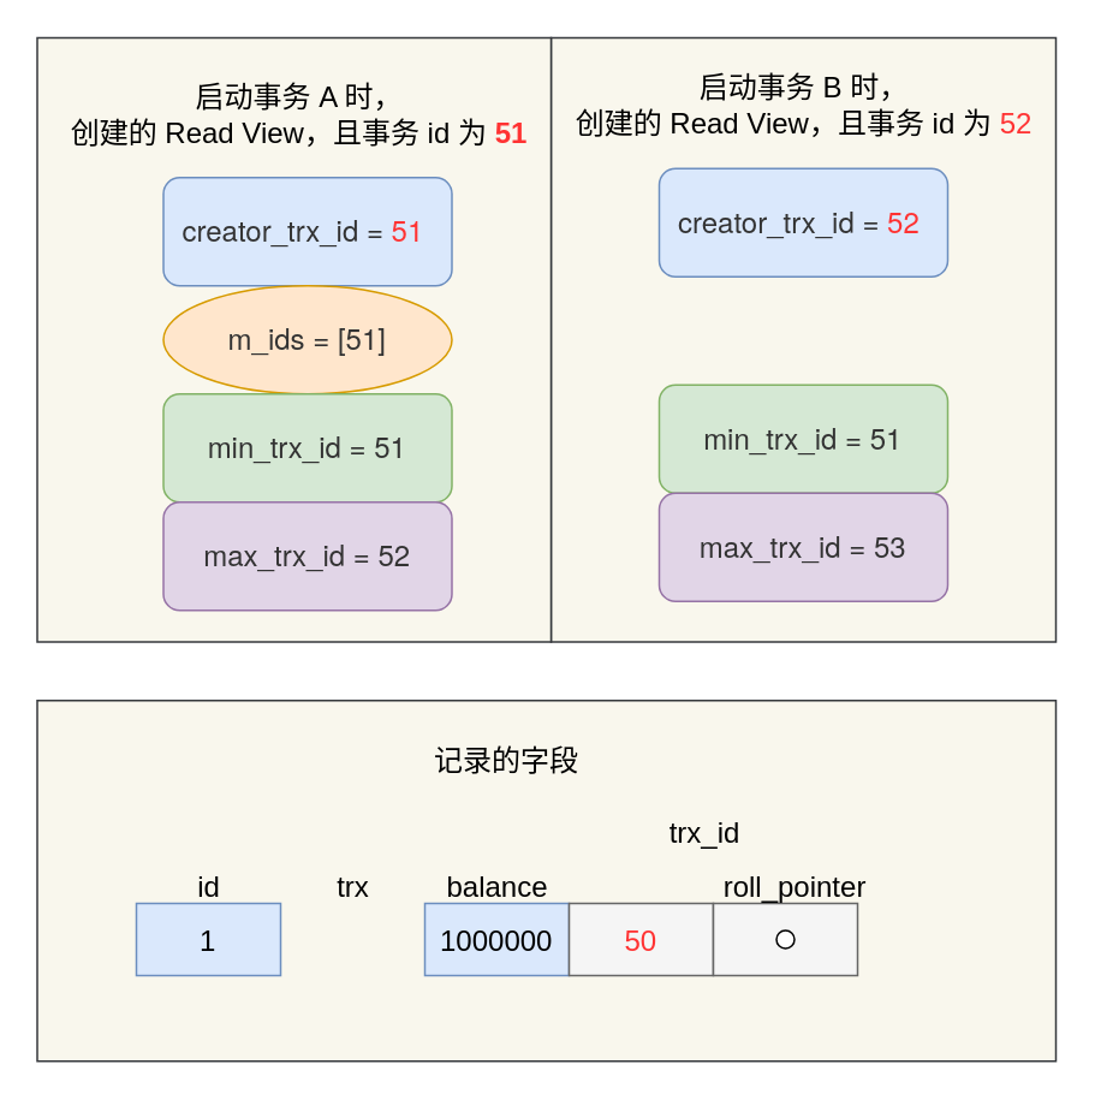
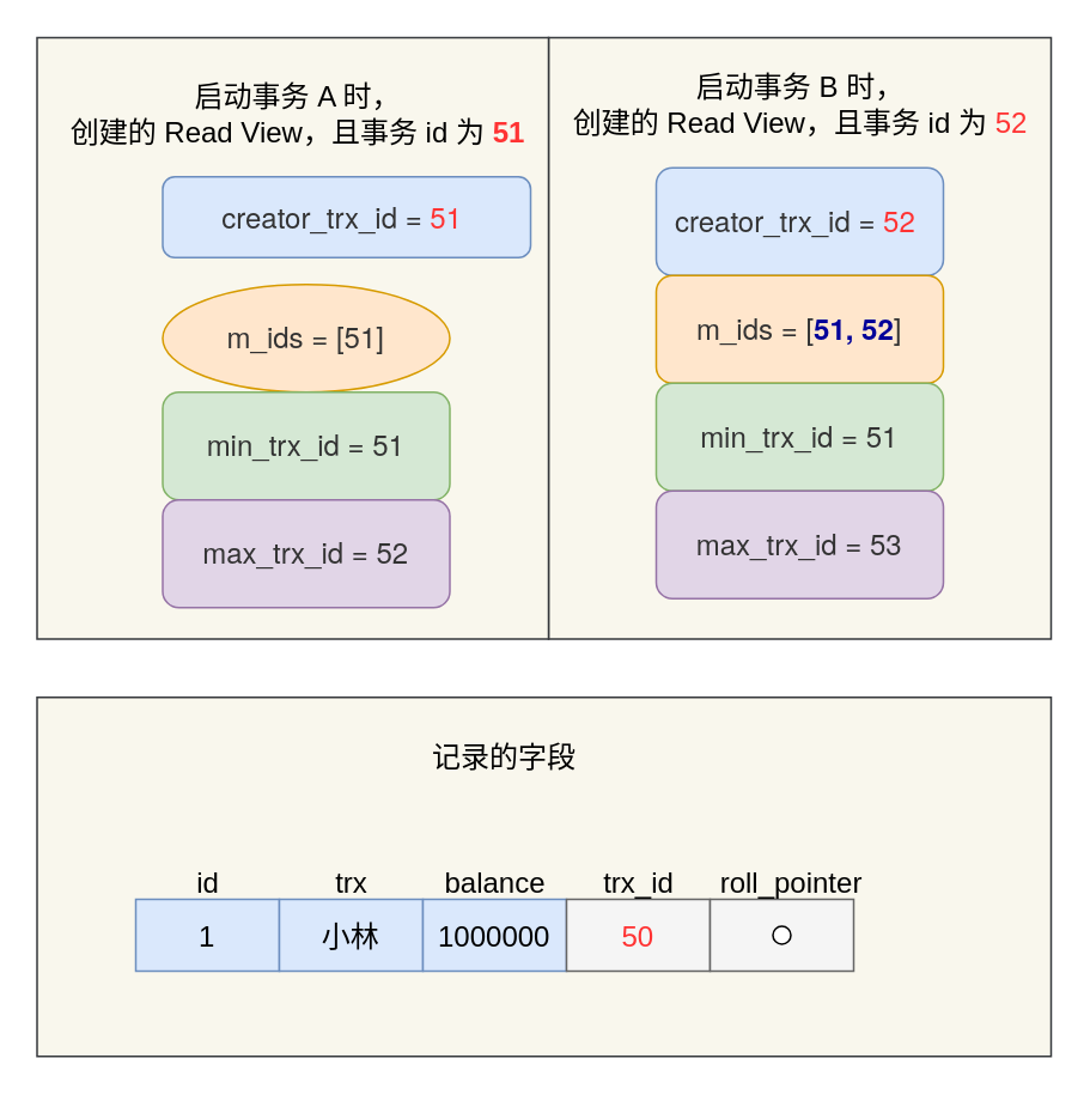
- <mxCell id="5" value="&lt;span style=&quot;color: rgb(51 , 51 , 51) ; font-family: &amp;#34;helvetica neue&amp;#34; , &amp;#34;helvetica&amp;#34; , &amp;#34;arial&amp;#34; , sans-serif ; font-size: 16px ; text-align: left&quot;&gt;creator_trx_&lt;/span&gt;&lt;span style=&quot;color: rgb(51 , 51 , 51) ; font-family: &amp;#34;helvetica neue&amp;#34; , &amp;#34;helvetica&amp;#34; , &amp;#34;arial&amp;#34; , sans-serif ; font-size: 16px ; text-align: left&quot;&gt;id = &lt;/span&gt;&lt;span style=&quot;font-family: &amp;#34;helvetica neue&amp;#34; , &amp;#34;helvetica&amp;#34; , &amp;#34;arial&amp;#34; , sans-serif ; font-size: 16px ; text-align: left&quot;&gt;&lt;font color=&quot;#ff3333&quot;&gt;51&lt;/font&gt;&lt;/span&gt;&lt;span style=&quot;color: rgb(51 , 51 , 51) ; font-family: &amp;#34;helvetica neue&amp;#34; , &amp;#34;helvetica&amp;#34; , &amp;#34;arial&amp;#34; , sans-serif ; font-size: 16px ; text-align: left&quot;&gt;&amp;nbsp;&lt;/span&gt;" style="rounded=1;whiteSpace=wrap;html=1;fontSize=16;fillColor=#dae8fc;strokeColor=#6c8ebf;labelBackgroundColor=none;" parent="1" vertex="1"><mxGeometry x="90" y="98" width="160" height="60" as="geometry" /></mxCell>
+ <mxCell id="5" value="&lt;span style=&quot;color: rgb(51 , 51 , 51) ; font-family: &amp;#34;helvetica neue&amp;#34; , &amp;#34;helvetica&amp;#34; , &amp;#34;arial&amp;#34; , sans-serif ; font-size: 16px ; text-align: left&quot;&gt;creator_trx_&lt;/span&gt;&lt;span style=&quot;color: rgb(51 , 51 , 51) ; font-family: &amp;#34;helvetica neue&amp;#34; , &amp;#34;helvetica&amp;#34; , &amp;#34;arial&amp;#34; , sans-serif ; font-size: 16px ; text-align: left&quot;&gt;id = &lt;/span&gt;&lt;span style=&quot;font-family: &amp;#34;helvetica neue&amp;#34; , &amp;#34;helvetica&amp;#34; , &amp;#34;arial&amp;#34; , sans-serif ; font-size: 16px ; text-align: left&quot;&gt;&lt;font color=&quot;#ff3333&quot;&gt;51&lt;/font&gt;&lt;/span&gt;&lt;span style=&quot;color: rgb(51 , 51 , 51) ; font-family: &amp;#34;helvetica neue&amp;#34; , &amp;#34;helvetica&amp;#34; , &amp;#34;arial&amp;#34; , sans-serif ; font-size: 16px ; text-align: left&quot;&gt;&amp;nbsp;&lt;/span&gt;" style="rounded=1;whiteSpace=wrap;html=1;fontSize=16;fillColor=#dae8fc;strokeColor=#6c8ebf;labelBackgroundColor=none;" parent="1" vertex="1"><mxGeometry x="90" y="98" width="205" height="45" as="geometry" /></mxCell>
+ <mxCell id="10" value="&lt;span style=&quot;color: rgb(51 , 51 , 51) ; font-family: &amp;#34;helvetica neue&amp;#34; , &amp;#34;helvetica&amp;#34; , &amp;#34;arial&amp;#34; , sans-serif ; font-size: 16px ; text-align: left&quot;&gt;m_&lt;/span&gt;&lt;span style=&quot;color: rgb(51 , 51 , 51) ; font-family: &amp;#34;helvetica neue&amp;#34; , &amp;#34;helvetica&amp;#34; , &amp;#34;arial&amp;#34; , sans-serif ; font-size: 16px ; text-align: left&quot;&gt;id&lt;/span&gt;&lt;span style=&quot;font-family: &amp;#34;helvetica neue&amp;#34; , &amp;#34;helvetica&amp;#34; , &amp;#34;arial&amp;#34; , sans-serif ; font-size: 16px ; text-align: left&quot;&gt;&lt;font color=&quot;#333333&quot;&gt;s = [&lt;/font&gt;&lt;b&gt;&lt;font color=&quot;#000099&quot;&gt;51, 52&lt;/font&gt;&lt;/b&gt;&lt;font color=&quot;#333333&quot;&gt;]&lt;/font&gt;&lt;br style=&quot;font-size: 16px&quot;&gt;&lt;/span&gt;" style="rounded=1;whiteSpace=wrap;html=1;fontSize=16;fillColor=#ffe6cc;strokeColor=#d79b00;labelBackgroundColor=none;" parent="1" vertex="1"><mxGeometry x="365" y="153" width="160" height="60" as="geometry" /></mxCell>
- <mxCell id="23" value="trx_id" style="text;html=1;align=center;verticalAlign=middle;resizable=0;points=[];autosize=1;strokeColor=none;fontSize=16;" parent="1" vertex="1"><mxGeometry x="365" y="450.5" width="50" height="20" as="geometry" /></mxCell>
+ <mxCell id="23" value="trx_id" style="text;html=1;align=center;verticalAlign=middle;resizable=0;points=[];autosize=1;strokeColor=none;fontSize=16;" parent="1" vertex="1"><mxGeometry x="330" y="480.5" width="50" height="20" as="geometry" /></mxCell>
+ <mxCell id="16" value="小林" style="rounded=0;whiteSpace=wrap;html=1;fontSize=16;fillColor=#dae8fc;strokeColor=#6c8ebf;" parent="1" vertex="1"><mxGeometry x="155" y="500.5" width="80" height="40" as="geometry" /></mxCell>
